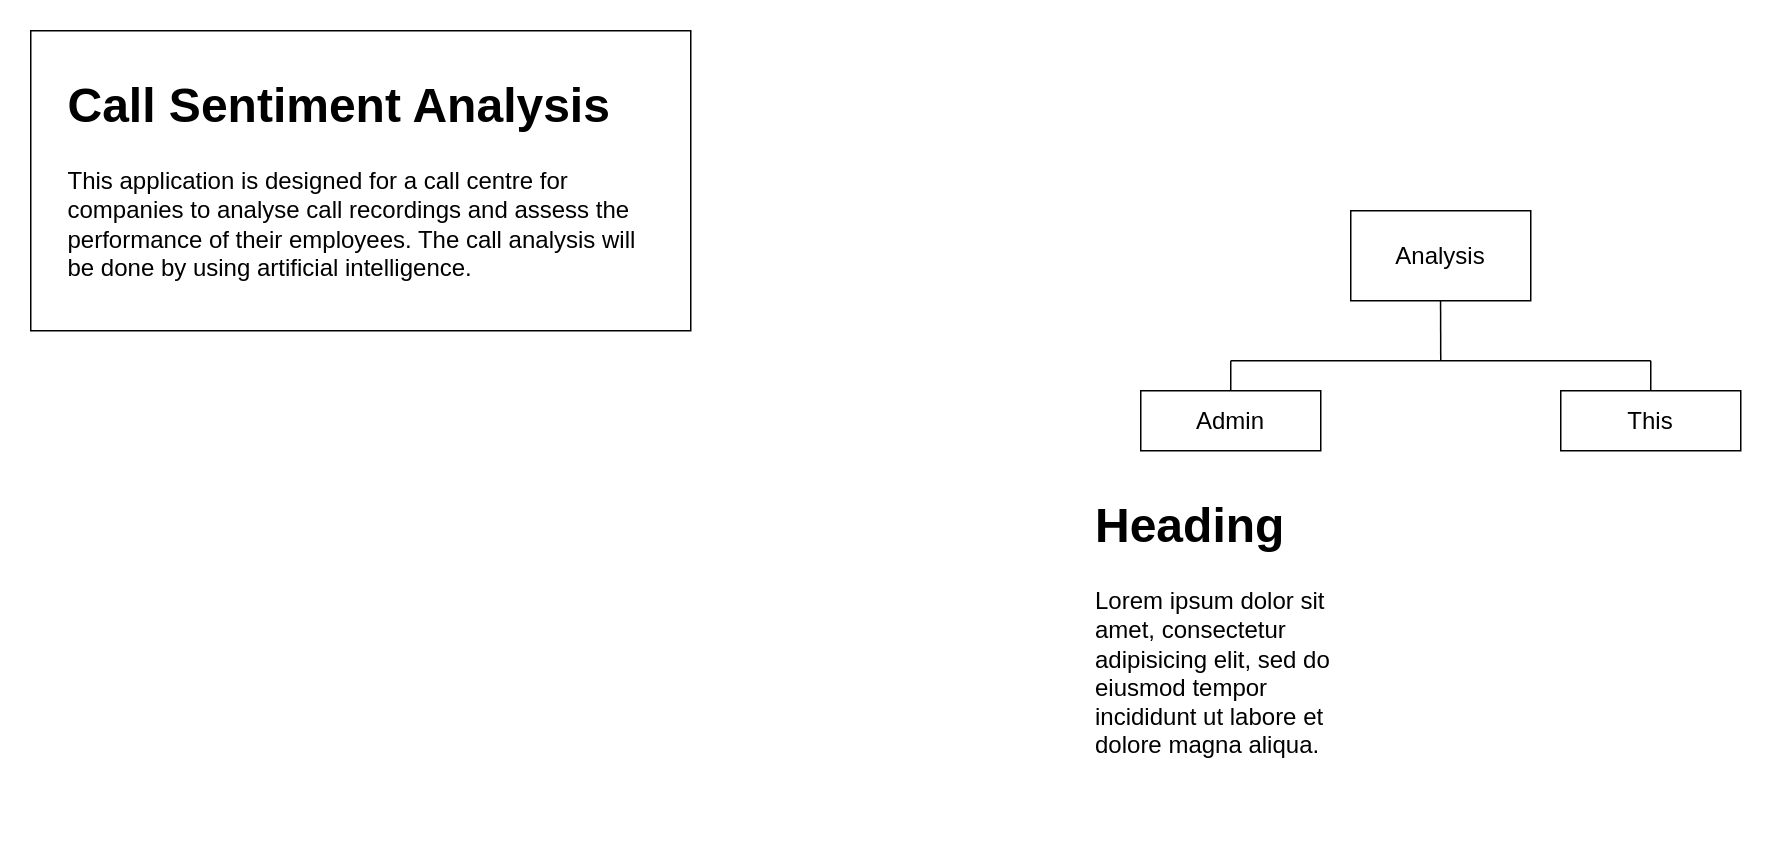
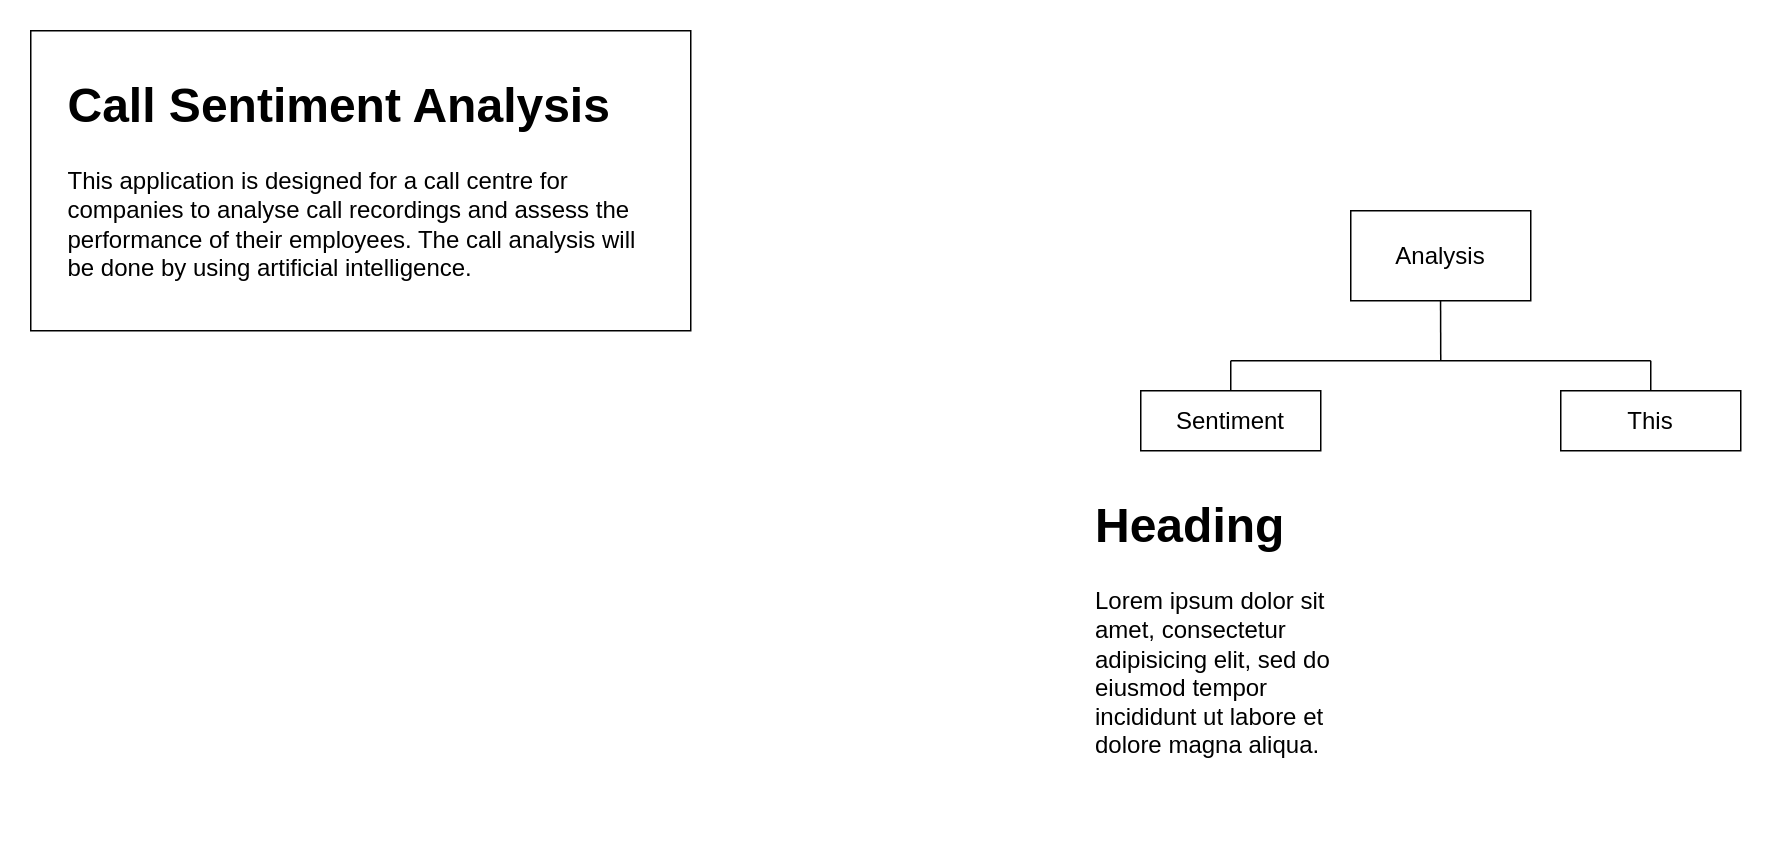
- <mxCell id="9" value="Admin" style="rounded=0;whiteSpace=wrap;html=1;fontSize=16;" vertex="1" parent="1"><mxGeometry x="760" y="260" width="120" height="40" as="geometry" /></mxCell>
+ <mxCell id="9" value="Sentiment" style="rounded=0;whiteSpace=wrap;html=1;fontSize=16;" vertex="1" parent="1"><mxGeometry x="760" y="260" width="120" height="40" as="geometry" /></mxCell>
